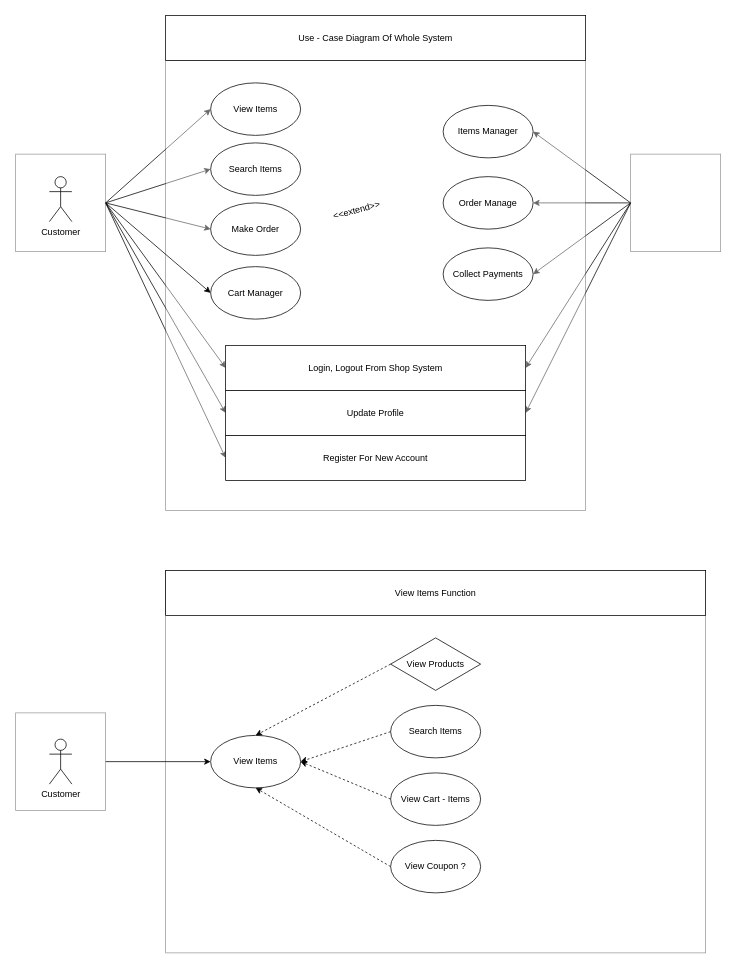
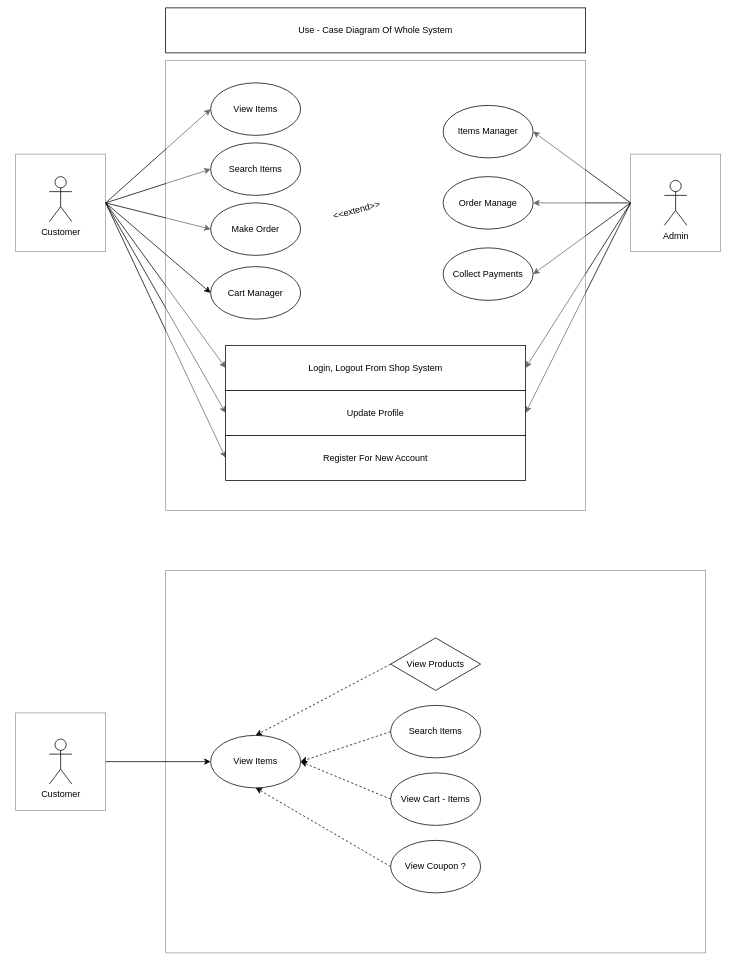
- <mxCell id="30" value="Use - Case Diagram Of Whole System" style="rounded=0;whiteSpace=wrap;html=1;" parent="1" vertex="1"><mxGeometry x="220" y="20" width="560" height="60" as="geometry" /></mxCell>
+ <mxCell id="30" value="Use - Case Diagram Of Whole System" style="rounded=0;whiteSpace=wrap;html=1;" parent="1" vertex="1"><mxGeometry x="220" y="10" width="560" height="60" as="geometry" /></mxCell>
+ <mxCell id="17" value="Admin" style="shape=umlActor;verticalLabelPosition=bottom;verticalAlign=top;html=1;outlineConnect=0;" parent="1" vertex="1"><mxGeometry x="885" y="240" width="30" height="60" as="geometry" /></mxCell>
- <mxCell id="32" value="View Items Function" style="rounded=0;whiteSpace=wrap;html=1;" vertex="1" parent="1"><mxGeometry x="220" y="760" width="720" height="60" as="geometry" /></mxCell>
